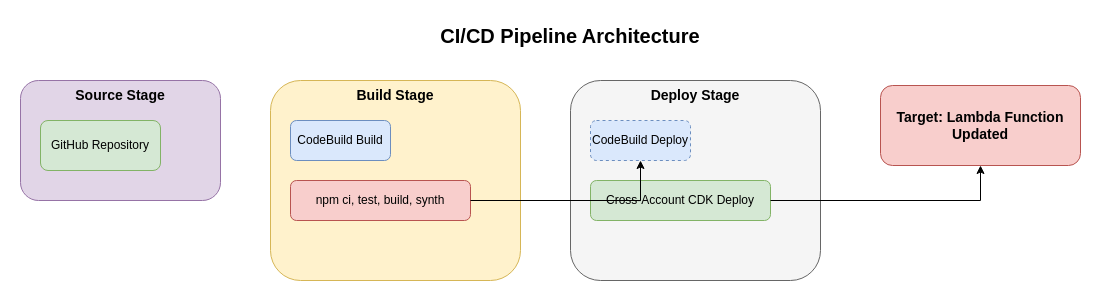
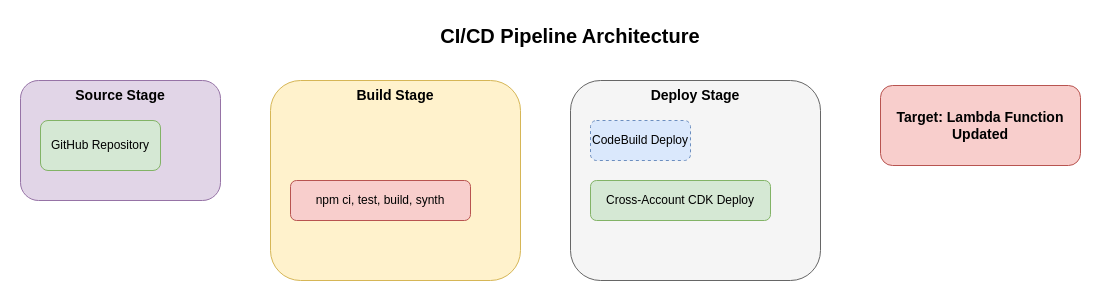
- <mxCell id="6" value="CodeBuild Build" style="rounded=1;whiteSpace=wrap;html=1;fillColor=#dae8fc;strokeColor=#6c8ebf;" vertex="1" parent="1"><mxGeometry x="290" y="120" width="100" height="40" as="geometry" /></mxCell>
- <mxCell id="12" value="" style="edgeStyle=orthogonalEdgeStyle;rounded=0;orthogonalLoop=1;jettySize=auto;html=1;" edge="1" parent="1" source="7" target="9"><mxGeometry relative="1" as="geometry" /></mxCell>
- <mxCell id="13" value="" style="edgeStyle=orthogonalEdgeStyle;rounded=0;orthogonalLoop=1;jettySize=auto;html=1;" edge="1" parent="1" source="10" target="11"><mxGeometry relative="1" as="geometry" /></mxCell>
